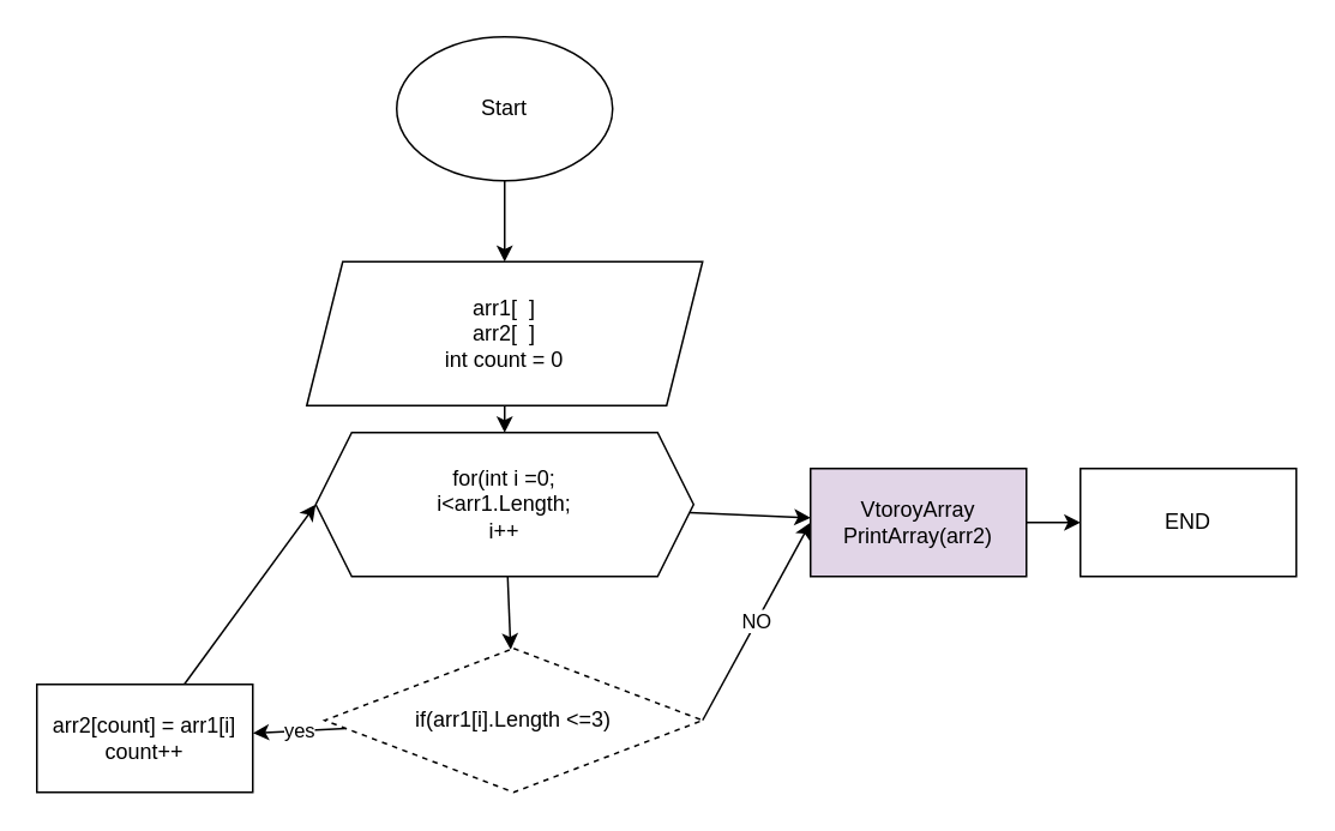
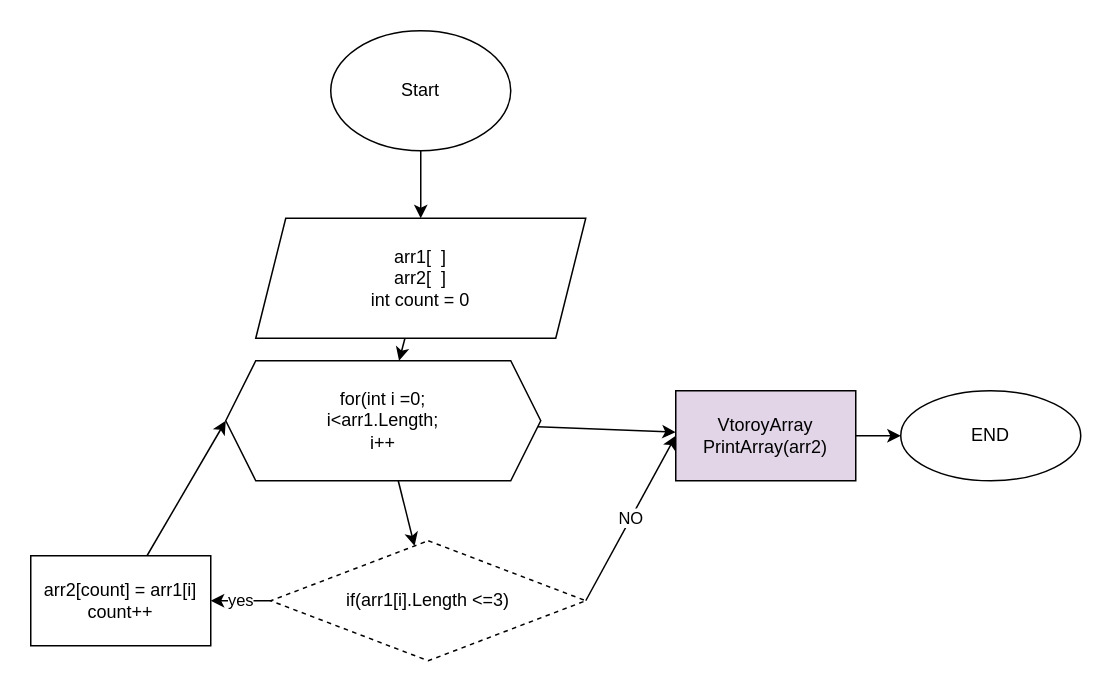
- <mxCell id="8" value="for(int i =0;&lt;br&gt;i&amp;lt;arr1.Length;&lt;br&gt;i++" style="shape=hexagon;perimeter=hexagonPerimeter2;whiteSpace=wrap;html=1;fixedSize=1;" vertex="1" parent="1"><mxGeometry x="175" y="240" width="210" height="80" as="geometry" /></mxCell>
+ <mxCell id="8" value="for(int i =0;&lt;br&gt;i&amp;lt;arr1.Length;&lt;br&gt;i++" style="shape=hexagon;perimeter=hexagonPerimeter2;whiteSpace=wrap;html=1;fixedSize=1;" vertex="1" parent="1"><mxGeometry x="150" y="240" width="210" height="80" as="geometry" /></mxCell>
- <mxCell id="16" value="END" style="whiteSpace=wrap;html=1;rounded=0;" vertex="1" parent="1"><mxGeometry x="600" y="260" width="120" height="60" as="geometry" /></mxCell>
+ <mxCell id="16" value="END" style="ellipse;whiteSpace=wrap;html=1;" vertex="1" parent="1"><mxGeometry x="600" y="260" width="120" height="60" as="geometry" /></mxCell>
- <mxCell id="13" value="arr2[count] = arr1[i]&lt;br&gt;count++" style="whiteSpace=wrap;html=1;" vertex="1" parent="1"><mxGeometry x="20" y="380" width="120" height="60" as="geometry" /></mxCell>
+ <mxCell id="13" value="arr2[count] = arr1[i]&lt;br&gt;count++" style="whiteSpace=wrap;html=1;" vertex="1" parent="1"><mxGeometry x="20" y="370" width="120" height="60" as="geometry" /></mxCell>
